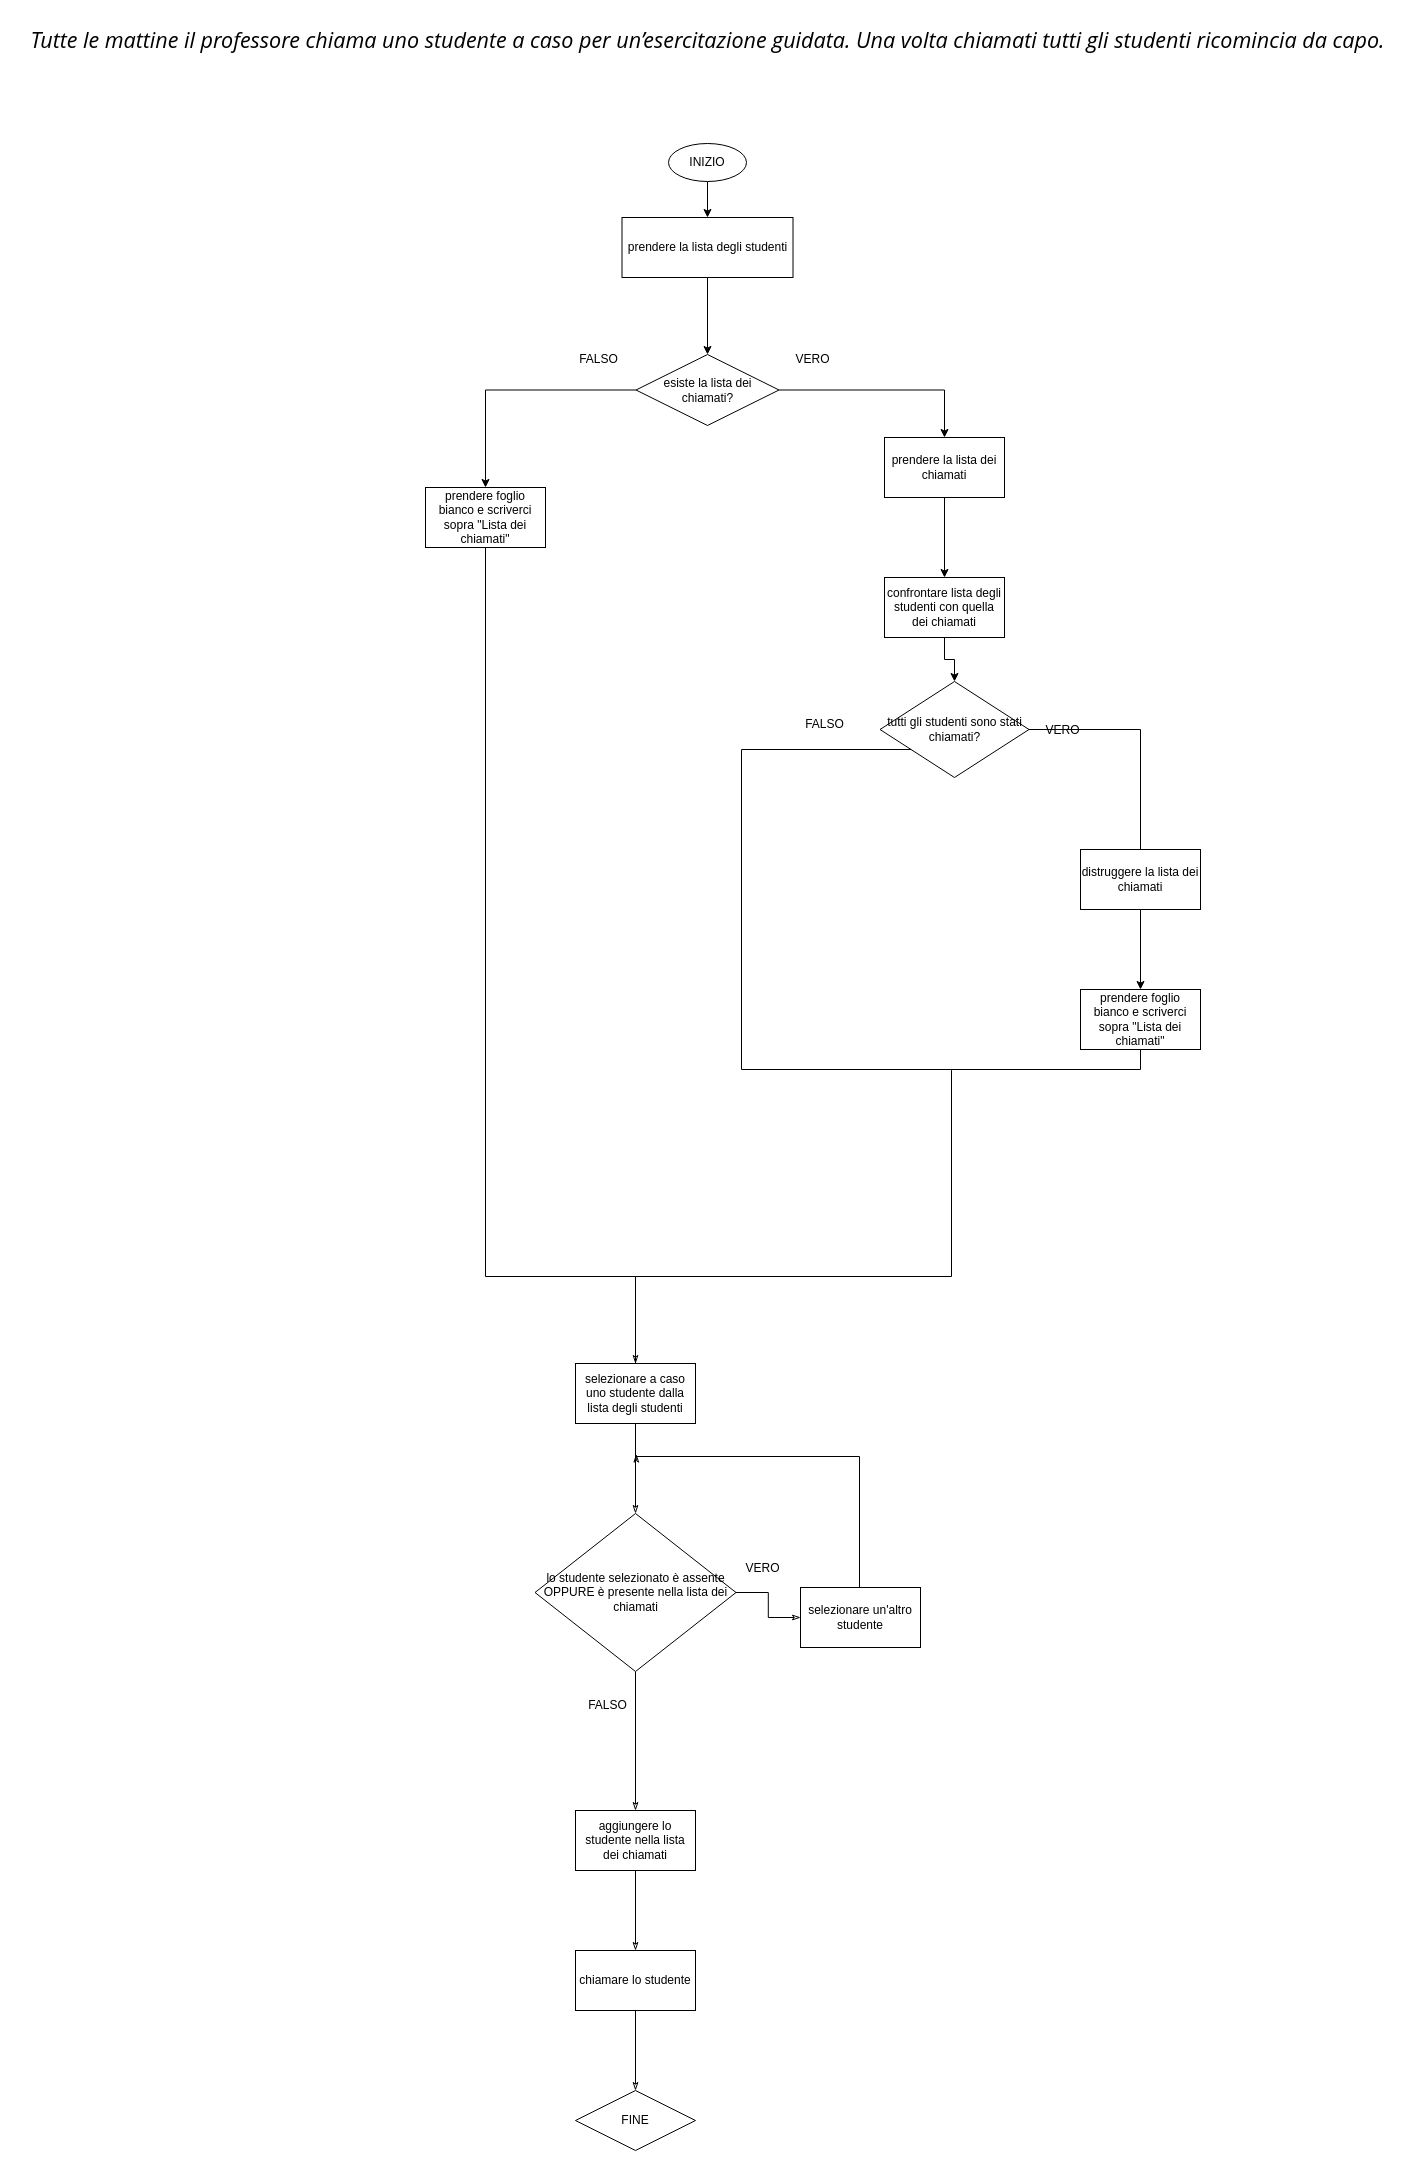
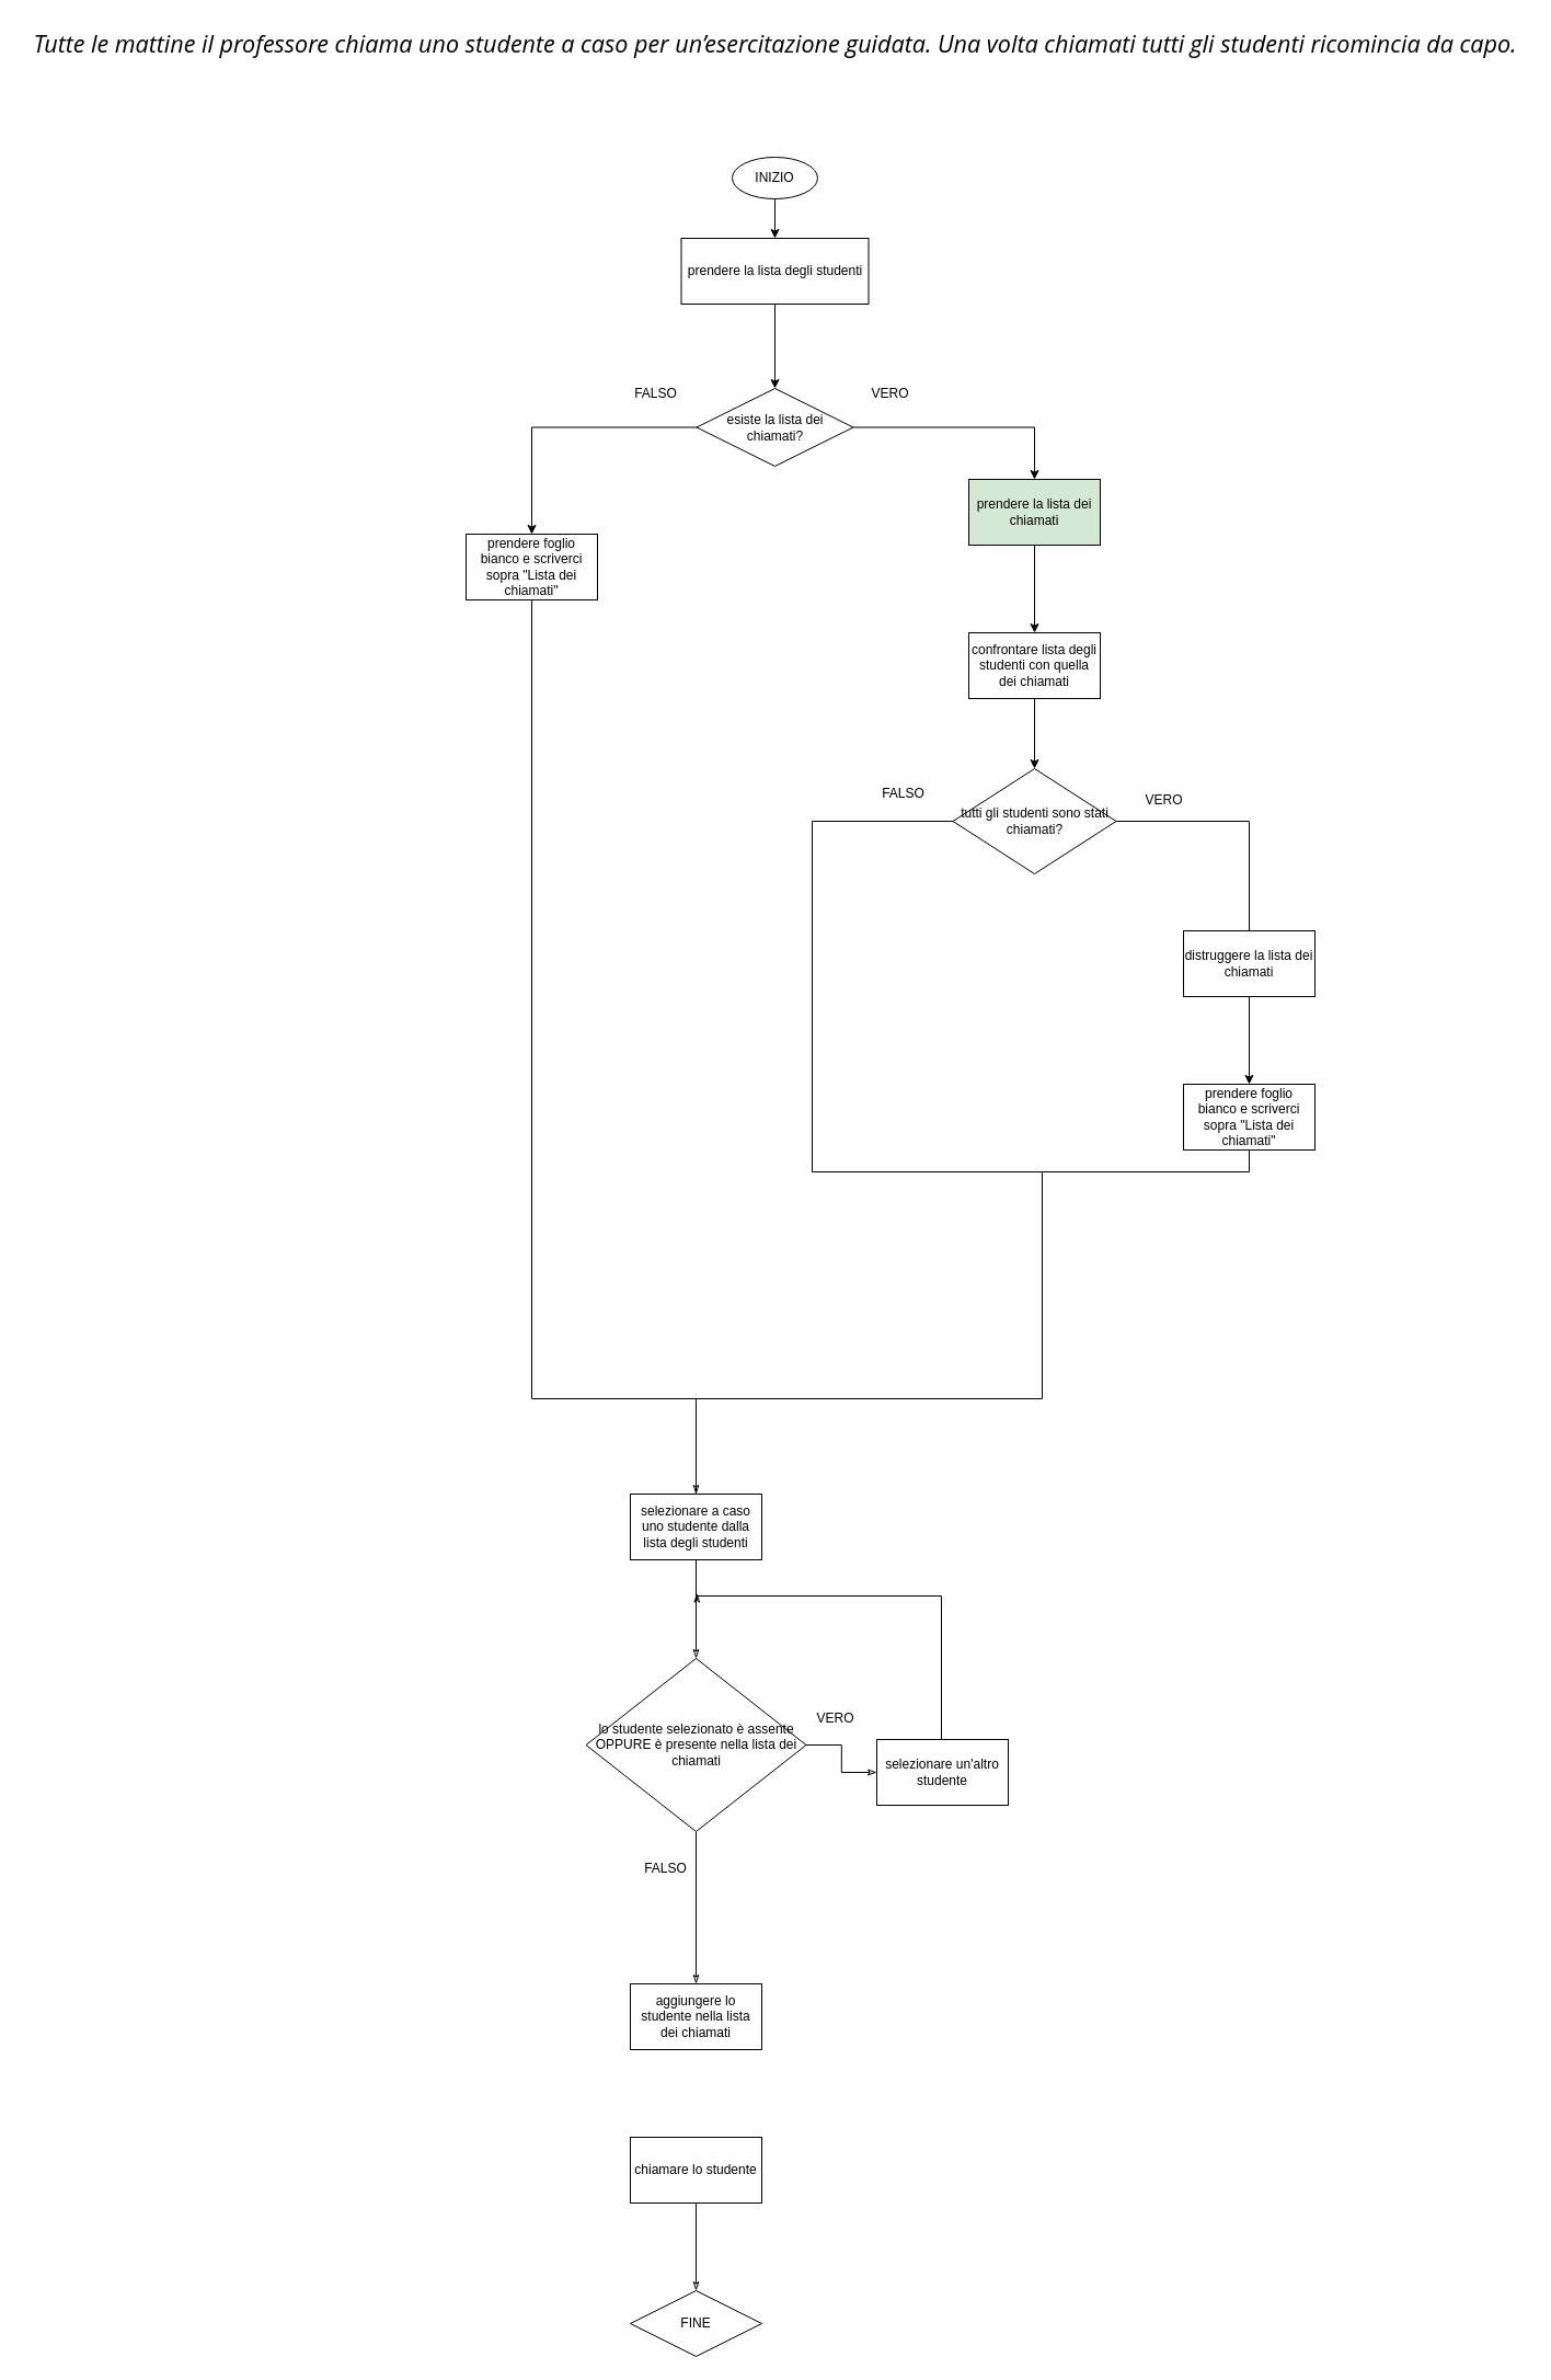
- <mxCell id="11" value="prendere la lista dei chiamati" style="whiteSpace=wrap;html=1;" vertex="1" parent="1"><mxGeometry x="884" y="437" width="120" height="60" as="geometry" /></mxCell>
+ <mxCell id="11" value="prendere la lista dei chiamati" style="whiteSpace=wrap;html=1;fillColor=#d5e8d4;" vertex="1" parent="1"><mxGeometry x="884" y="437" width="120" height="60" as="geometry" /></mxCell>
- <mxCell id="20" value="tutti gli studenti sono stati chiamati?" style="rhombus;whiteSpace=wrap;html=1;" vertex="1" parent="1"><mxGeometry x="879.5" y="681" width="149" height="96" as="geometry" /></mxCell>
+ <mxCell id="20" value="tutti gli studenti sono stati chiamati?" style="rhombus;whiteSpace=wrap;html=1;" vertex="1" parent="1"><mxGeometry x="869.5" y="701" width="149" height="96" as="geometry" /></mxCell>
- <mxCell id="35" value="" style="edgeStyle=orthogonalEdgeStyle;rounded=0;orthogonalLoop=1;jettySize=auto;html=1;endArrow=classicThin;endFill=0;" edge="1" parent="1" source="36" target="39"><mxGeometry relative="1" as="geometry" /></mxCell>
